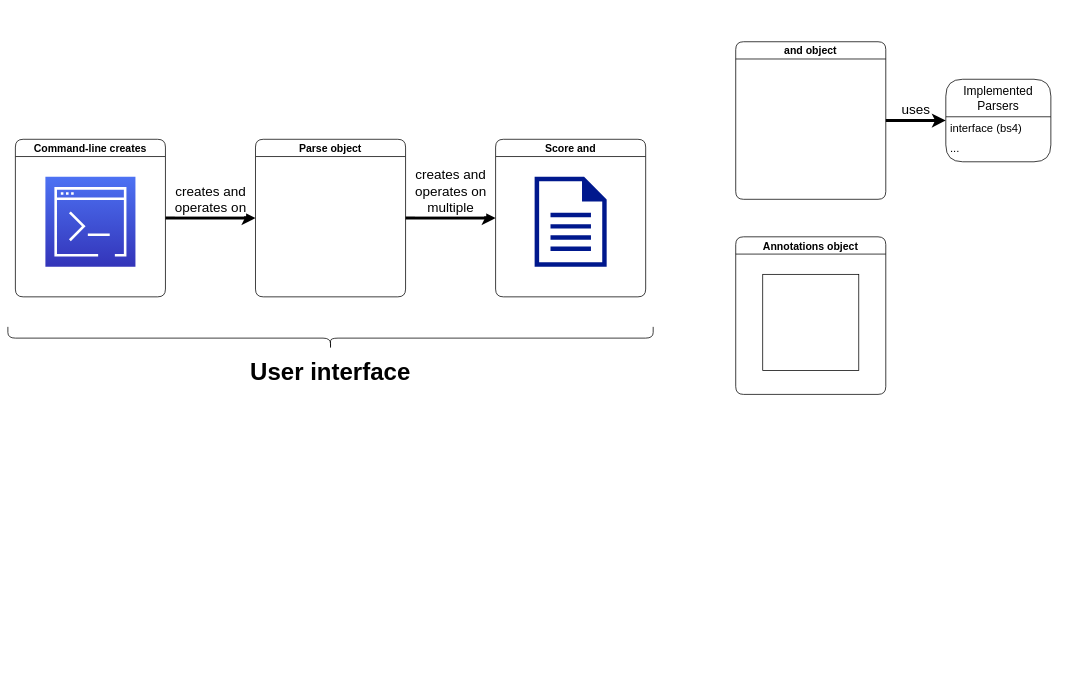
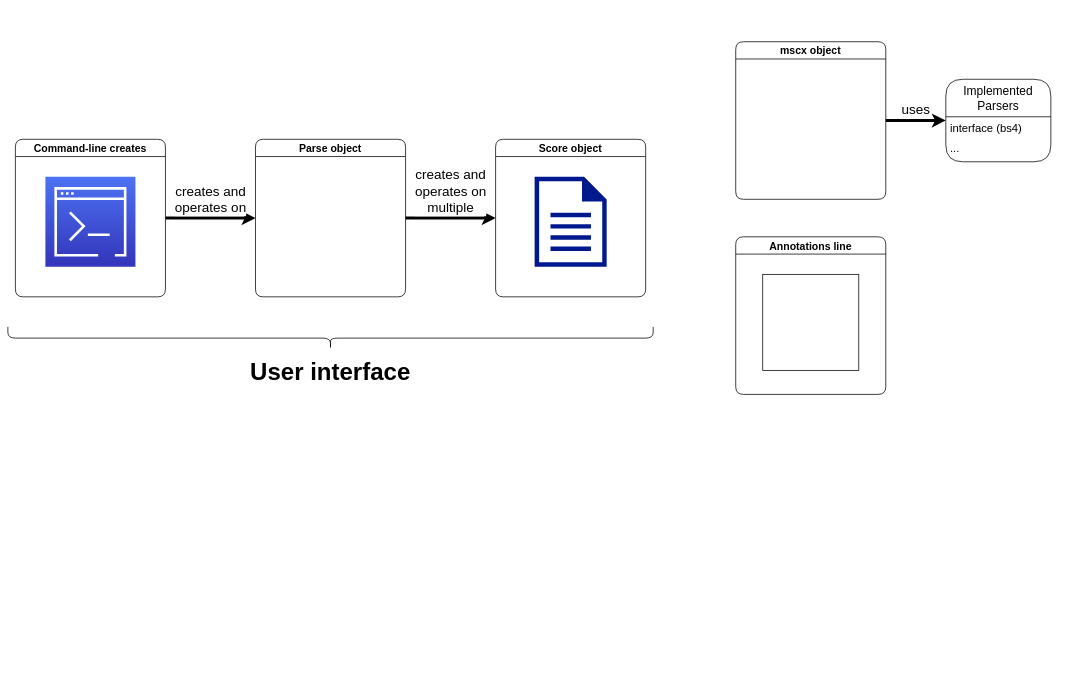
- <mxCell id="11" value="and object" style="swimlane;rounded=1;fontSize=14;" vertex="1" parent="1"><mxGeometry x="980" y="55" width="200" height="210" as="geometry"><mxRectangle x="10" y="210" width="140" height="23" as="alternateBounds" /></mxGeometry></mxCell>
+ <mxCell id="11" value="mscx object" style="swimlane;rounded=1;fontSize=14;" vertex="1" parent="1"><mxGeometry x="980" y="55" width="200" height="210" as="geometry"><mxRectangle x="10" y="210" width="140" height="23" as="alternateBounds" /></mxGeometry></mxCell>
- <mxCell id="8" value="Score and" style="swimlane;rounded=1;fontSize=14;" vertex="1" parent="1"><mxGeometry x="660" y="185" width="200" height="210" as="geometry"><mxRectangle x="10" y="210" width="140" height="23" as="alternateBounds" /></mxGeometry></mxCell>
+ <mxCell id="8" value="Score object" style="swimlane;rounded=1;fontSize=14;" vertex="1" parent="1"><mxGeometry x="660" y="185" width="200" height="210" as="geometry"><mxRectangle x="10" y="210" width="140" height="23" as="alternateBounds" /></mxGeometry></mxCell>
- <mxCell id="13" value="Annotations object" style="swimlane;rounded=1;fontSize=14;" vertex="1" parent="1"><mxGeometry x="980" y="315" width="200" height="210" as="geometry"><mxRectangle x="10" y="210" width="140" height="23" as="alternateBounds" /></mxGeometry></mxCell>
+ <mxCell id="13" value="Annotations line" style="swimlane;rounded=1;fontSize=14;" vertex="1" parent="1"><mxGeometry x="980" y="315" width="200" height="210" as="geometry"><mxRectangle x="10" y="210" width="140" height="23" as="alternateBounds" /></mxGeometry></mxCell>
